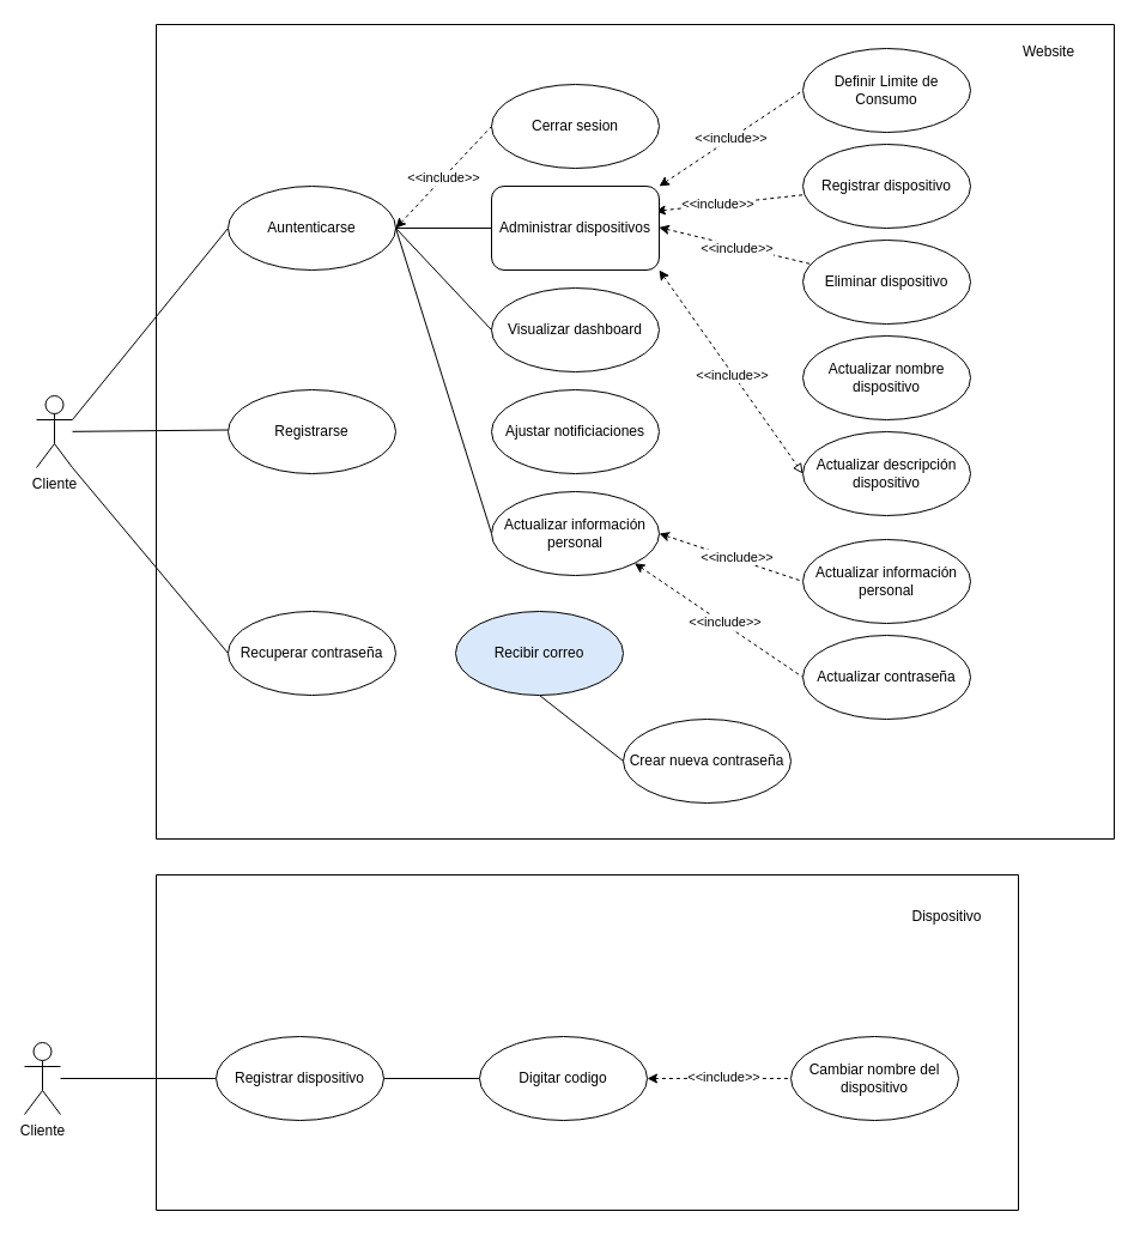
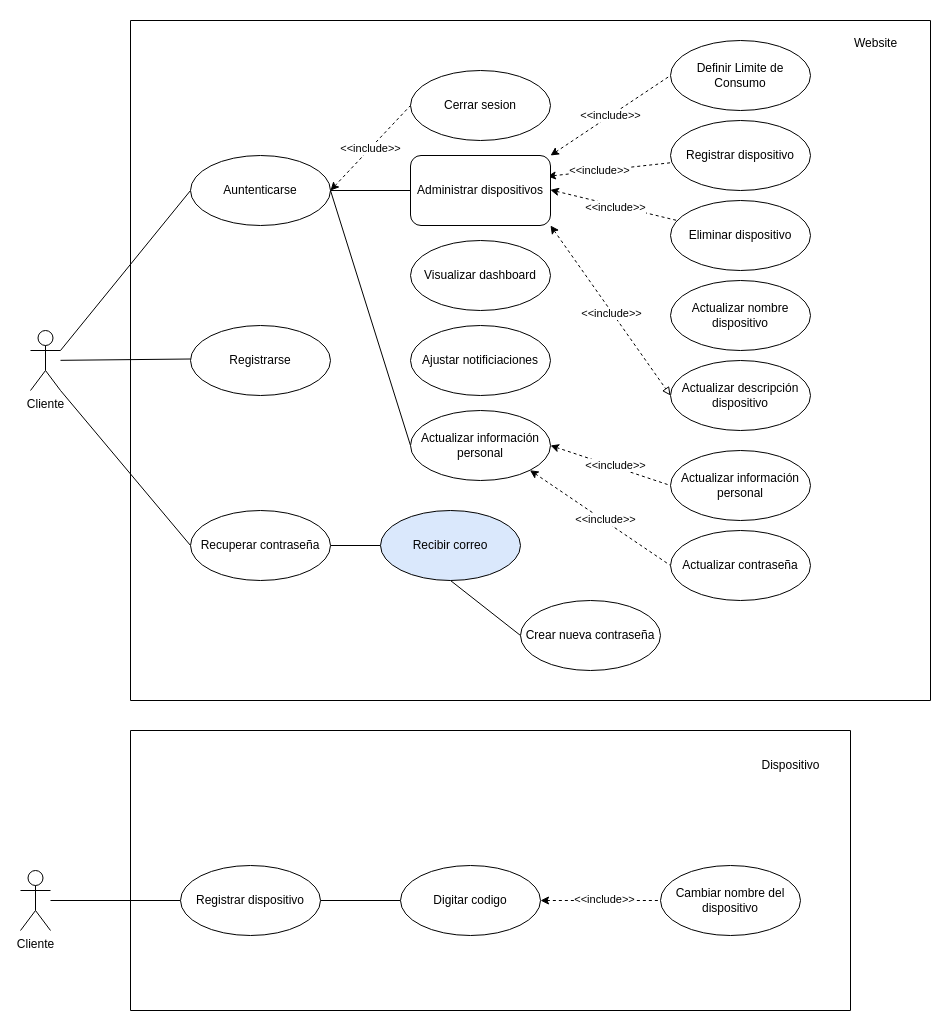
- <mxCell id="29" style="rounded=0;orthogonalLoop=1;jettySize=auto;html=1;entryX=1;entryY=0.5;entryDx=0;entryDy=0;exitX=0;exitY=0.5;exitDx=0;exitDy=0;endArrow=none;endFill=0;" edge="1" parent="5" source="30" target="10"><mxGeometry relative="1" as="geometry" /></mxCell>
+ <mxCell id="7" style="edgeStyle=orthogonalEdgeStyle;rounded=0;orthogonalLoop=1;jettySize=auto;html=1;endArrow=none;endFill=0;" edge="1" parent="5" source="8" target="40"><mxGeometry relative="1" as="geometry" /></mxCell>
